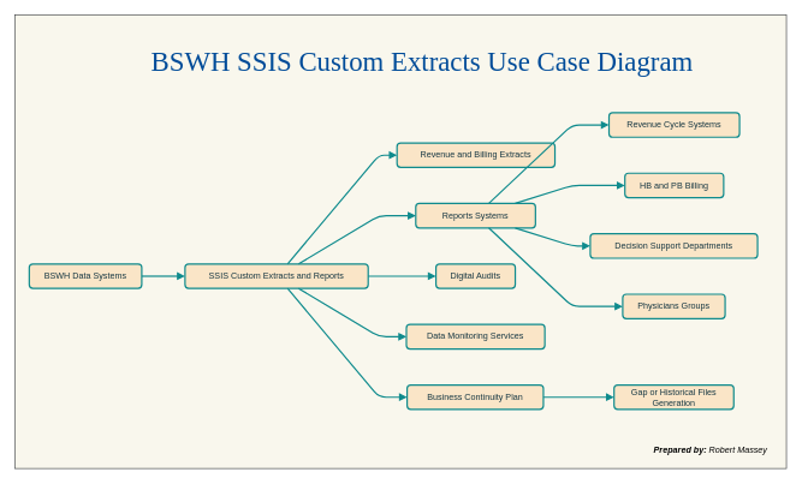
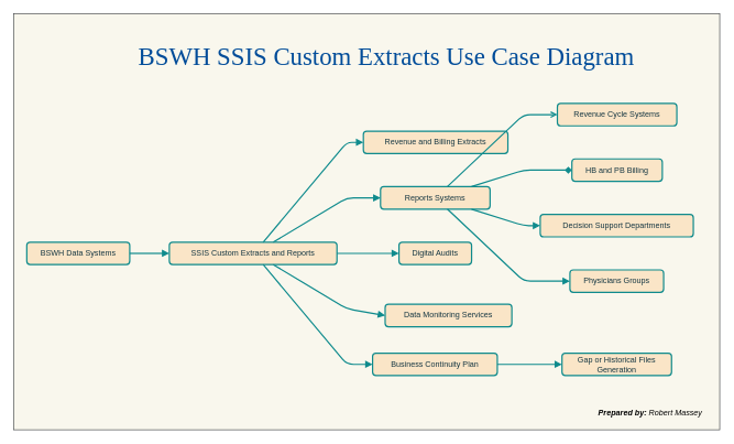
- <mxCell id="20" value="" style="startArrow=none;endArrow=block;exitX=0.61;exitY=0;entryX=0;entryY=0.5;rounded=1;strokeColor=#0F8B8D;strokeWidth=2;align=center;verticalAlign=middle;fontFamily=Helvetica;fontSize=12;fontColor=#143642;labelBackgroundColor=none;fillColor=#FAE5C7;" parent="1" source="6" target="9" edge="1"><mxGeometry relative="1" as="geometry"><Array as="points"><mxPoint x="793" y="173" /></Array></mxGeometry></mxCell>
+ <mxCell id="20" value="" style="startArrow=none;endArrow=open;exitX=0.61;exitY=0;entryX=0;entryY=0.5;rounded=1;strokeColor=#0F8B8D;strokeWidth=2;align=center;verticalAlign=middle;fontFamily=Helvetica;fontSize=12;fontColor=#143642;labelBackgroundColor=none;fillColor=#FAE5C7;" parent="1" source="6" target="9" edge="1"><mxGeometry relative="1" as="geometry"><Array as="points"><mxPoint x="793" y="173" /></Array></mxGeometry></mxCell>
- <mxCell id="21" value="" style="startArrow=none;endArrow=block;exitX=0.83;exitY=0;entryX=0;entryY=0.5;rounded=1;strokeColor=#0F8B8D;strokeWidth=2;align=center;verticalAlign=middle;fontFamily=Helvetica;fontSize=12;fontColor=#143642;labelBackgroundColor=none;fillColor=#FAE5C7;" parent="1" source="6" target="10" edge="1"><mxGeometry relative="1" as="geometry"><Array as="points"><mxPoint x="793" y="257" /></Array></mxGeometry></mxCell>
+ <mxCell id="21" value="" style="startArrow=none;endArrow=diamond;exitX=0.83;exitY=0;entryX=0;entryY=0.5;rounded=1;strokeColor=#0F8B8D;strokeWidth=2;align=center;verticalAlign=middle;fontFamily=Helvetica;fontSize=12;fontColor=#143642;labelBackgroundColor=none;fillColor=#FAE5C7;" parent="1" source="6" target="10" edge="1"><mxGeometry relative="1" as="geometry"><Array as="points"><mxPoint x="793" y="257" /></Array></mxGeometry></mxCell>
- <mxCell id="8" value="Data Monitoring Services" style="whiteSpace=wrap;strokeWidth=2;rounded=1;strokeColor=#0F8B8D;align=center;verticalAlign=middle;fontFamily=Helvetica;fontSize=12;fontColor=#143642;labelBackgroundColor=none;fillColor=#FAE5C7;" parent="1" vertex="1"><mxGeometry x="563" y="450" width="192" height="34" as="geometry" /></mxCell>
+ <mxCell id="8" value="Data Monitoring Services" style="whiteSpace=wrap;strokeWidth=2;rounded=1;strokeColor=#0F8B8D;align=center;verticalAlign=middle;fontFamily=Helvetica;fontSize=12;fontColor=#143642;labelBackgroundColor=none;fillColor=#FAE5C7;" parent="1" vertex="1"><mxGeometry x="583" y="460" width="192" height="34" as="geometry" /></mxCell>
